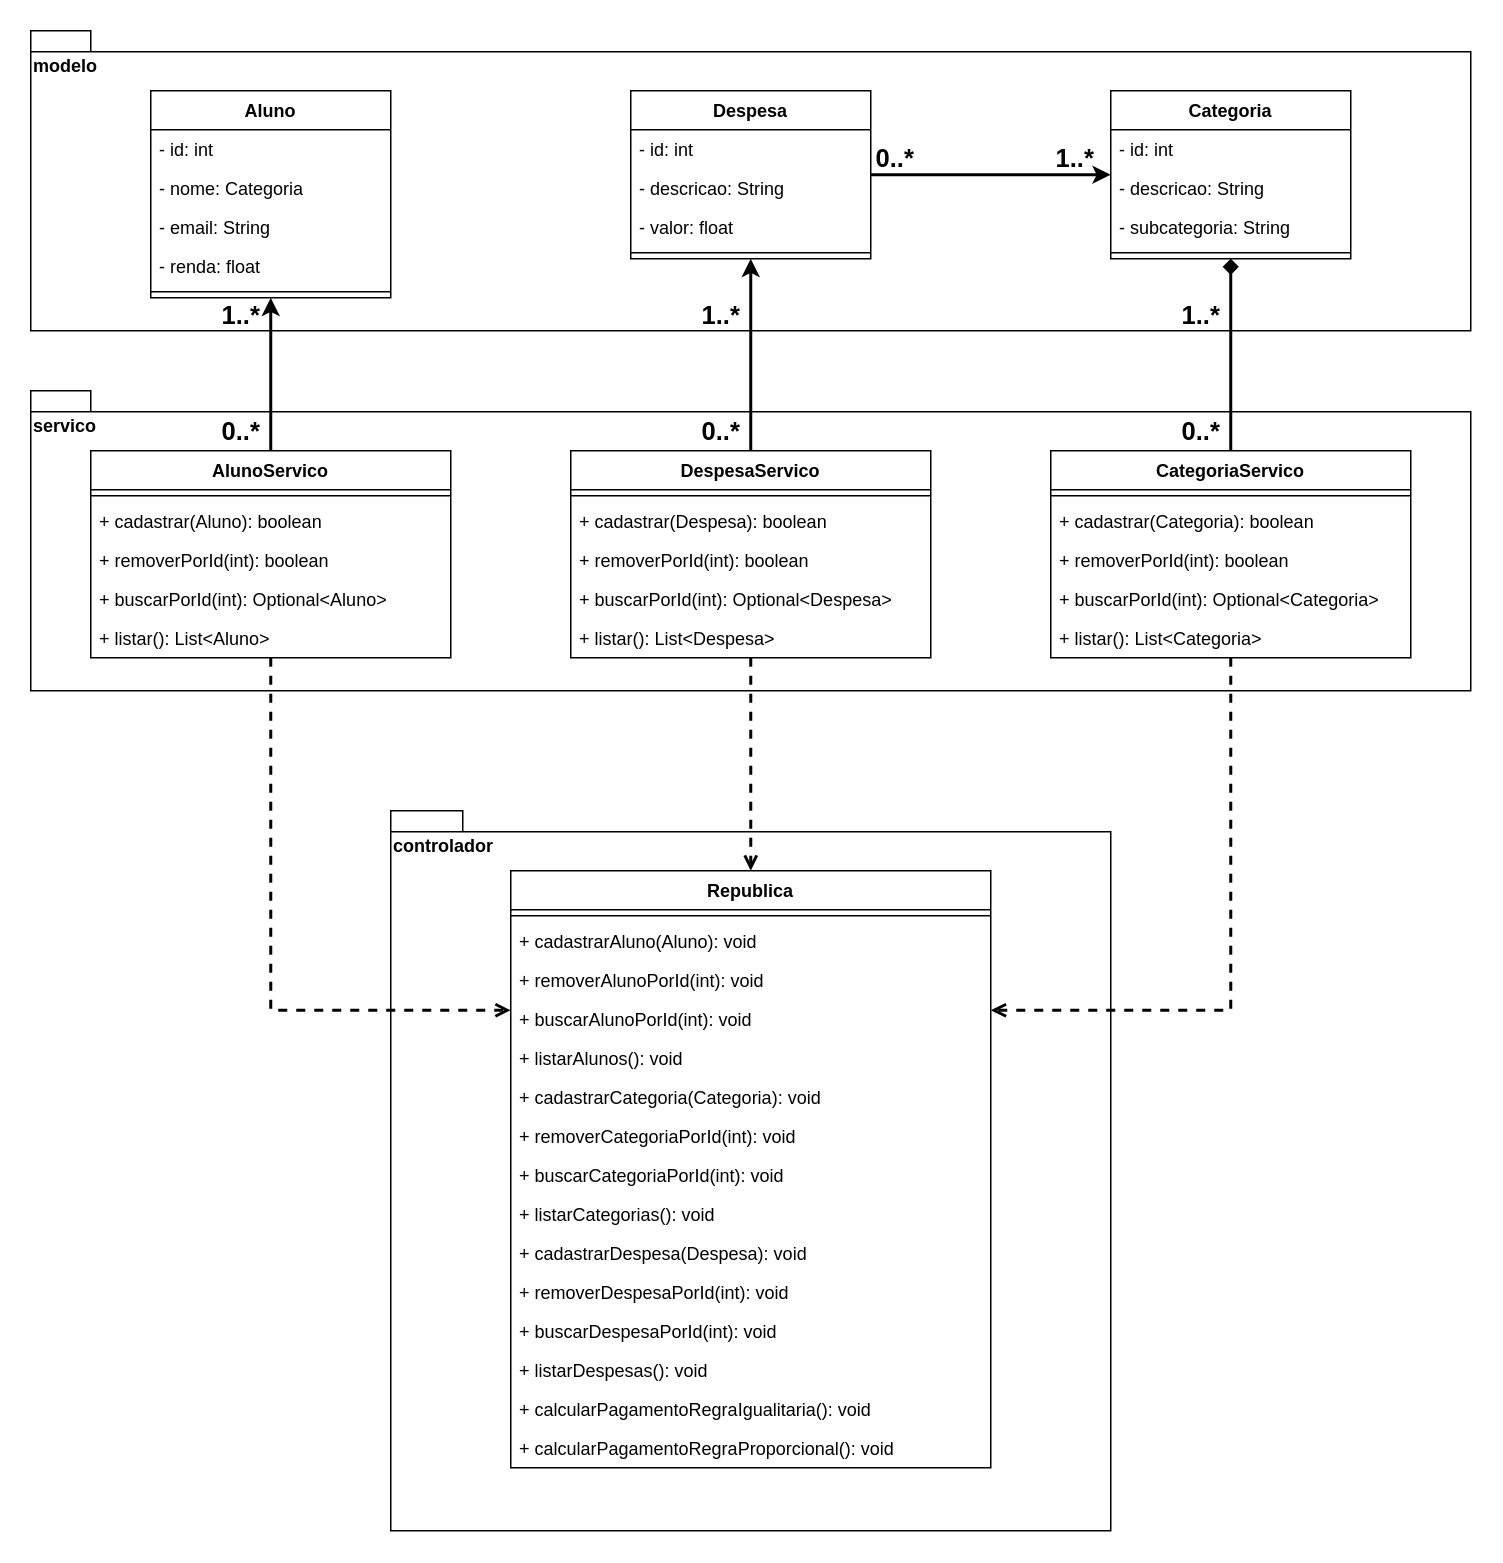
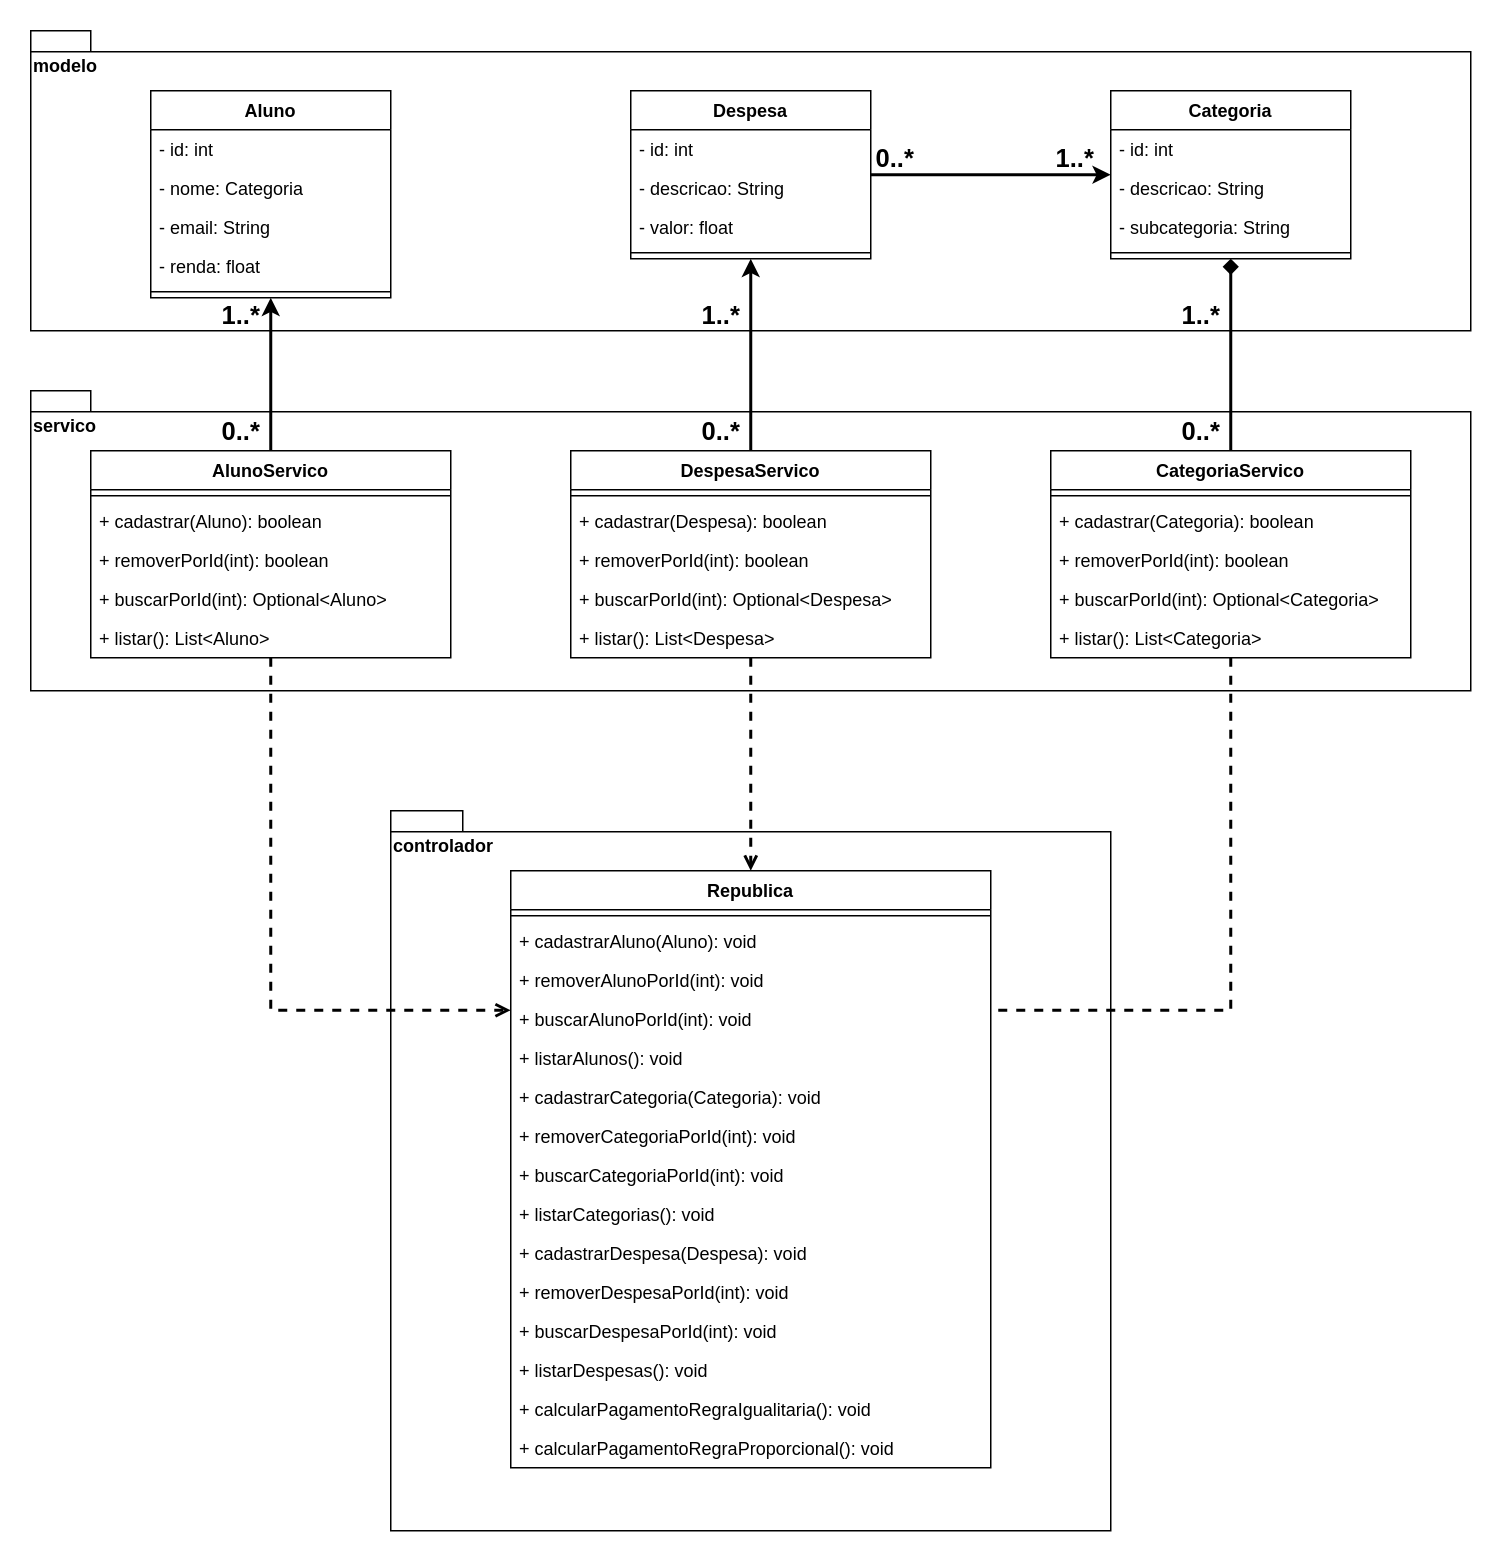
- <mxCell id="31" style="edgeStyle=orthogonalEdgeStyle;rounded=0;orthogonalLoop=1;jettySize=auto;html=1;dashed=1;startArrow=none;startFill=0;endArrow=open;endFill=0;targetPerimeterSpacing=0;strokeColor=default;strokeWidth=2;" parent="1" source="32" target="46" edge="1"><mxGeometry relative="1" as="geometry"><Array as="points"><mxPoint x="820" y="673" /></Array></mxGeometry></mxCell>
+ <mxCell id="31" style="edgeStyle=orthogonalEdgeStyle;rounded=0;orthogonalLoop=1;jettySize=auto;html=1;dashed=1;startArrow=none;startFill=0;endArrow=none;endFill=0;targetPerimeterSpacing=0;strokeColor=default;strokeWidth=2;" parent="1" source="32" target="46" edge="1"><mxGeometry relative="1" as="geometry"><Array as="points"><mxPoint x="820" y="673" /></Array></mxGeometry></mxCell>
